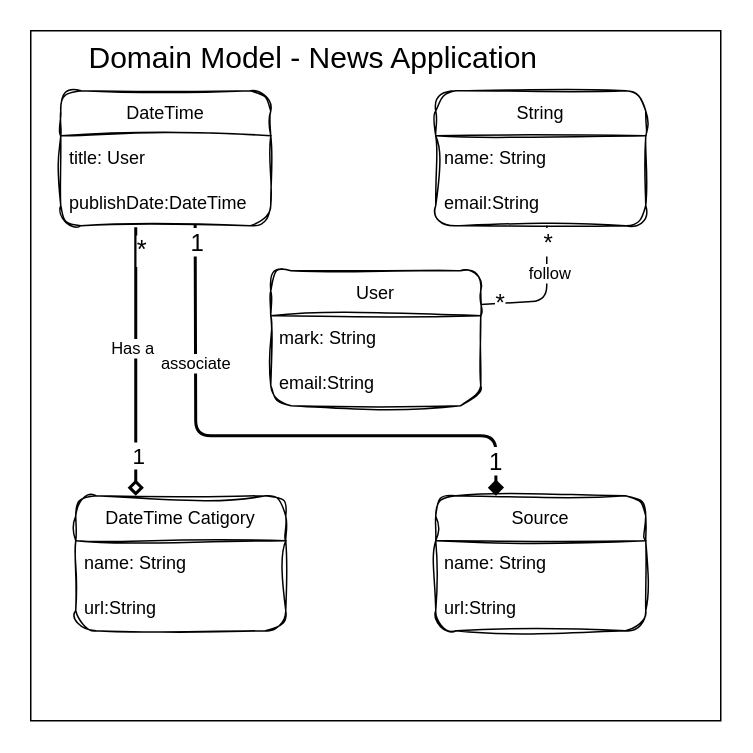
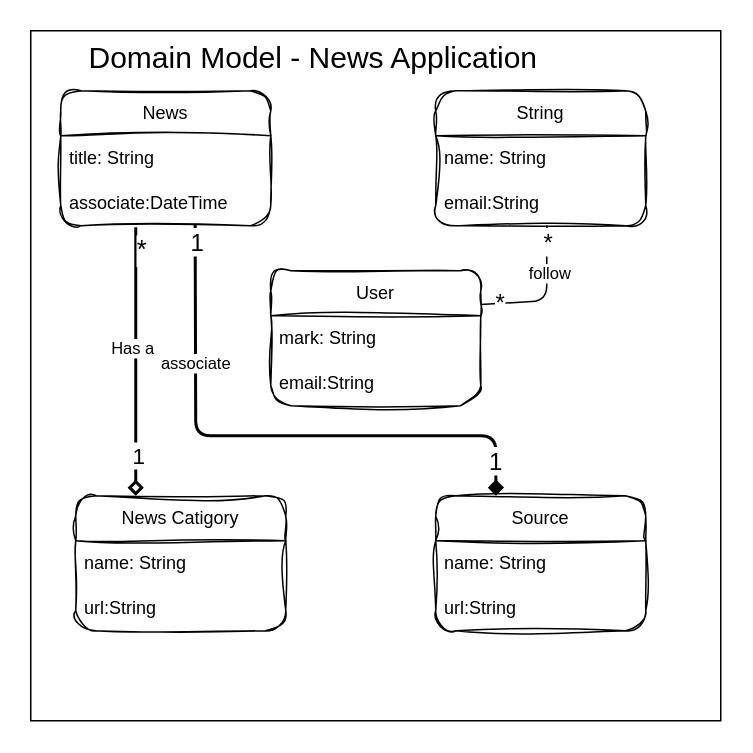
- <mxCell id="7" value="DateTime" style="swimlane;fontStyle=0;childLayout=stackLayout;horizontal=1;startSize=30;horizontalStack=0;resizeParent=1;resizeParentMax=0;resizeLast=0;collapsible=1;marginBottom=0;whiteSpace=wrap;html=1;rounded=1;sketch=1;curveFitting=1;jiggle=2;" parent="1" vertex="1"><mxGeometry x="40" y="60" width="140" height="90" as="geometry" /></mxCell>
+ <mxCell id="7" value="News" style="swimlane;fontStyle=0;childLayout=stackLayout;horizontal=1;startSize=30;horizontalStack=0;resizeParent=1;resizeParentMax=0;resizeLast=0;collapsible=1;marginBottom=0;whiteSpace=wrap;html=1;rounded=1;sketch=1;curveFitting=1;jiggle=2;" parent="1" vertex="1"><mxGeometry x="40" y="60" width="140" height="90" as="geometry" /></mxCell>
- <mxCell id="8" value="title: User" style="text;strokeColor=none;fillColor=none;align=left;verticalAlign=middle;spacingLeft=4;spacingRight=4;overflow=hidden;points=[[0,0.5],[1,0.5]];portConstraint=eastwest;rotatable=0;whiteSpace=wrap;html=1;rounded=1;sketch=1;curveFitting=1;jiggle=2;" parent="7" vertex="1"><mxGeometry y="30" width="140" height="30" as="geometry" /></mxCell>
+ <mxCell id="8" value="title: String" style="text;strokeColor=none;fillColor=none;align=left;verticalAlign=middle;spacingLeft=4;spacingRight=4;overflow=hidden;points=[[0,0.5],[1,0.5]];portConstraint=eastwest;rotatable=0;whiteSpace=wrap;html=1;rounded=1;sketch=1;curveFitting=1;jiggle=2;" parent="7" vertex="1"><mxGeometry y="30" width="140" height="30" as="geometry" /></mxCell>
- <mxCell id="9" value="publishDate:DateTime" style="text;strokeColor=none;fillColor=none;align=left;verticalAlign=middle;spacingLeft=4;spacingRight=4;overflow=hidden;points=[[0,0.5],[1,0.5]];portConstraint=eastwest;rotatable=0;whiteSpace=wrap;html=1;rounded=1;sketch=1;curveFitting=1;jiggle=2;" parent="7" vertex="1"><mxGeometry y="60" width="140" height="30" as="geometry" /></mxCell>
+ <mxCell id="9" value="associate:DateTime" style="text;strokeColor=none;fillColor=none;align=left;verticalAlign=middle;spacingLeft=4;spacingRight=4;overflow=hidden;points=[[0,0.5],[1,0.5]];portConstraint=eastwest;rotatable=0;whiteSpace=wrap;html=1;rounded=1;sketch=1;curveFitting=1;jiggle=2;" parent="7" vertex="1"><mxGeometry y="60" width="140" height="30" as="geometry" /></mxCell>
- <mxCell id="19" value="DateTime Catigory" style="swimlane;fontStyle=0;childLayout=stackLayout;horizontal=1;startSize=30;horizontalStack=0;resizeParent=1;resizeParentMax=0;resizeLast=0;collapsible=1;marginBottom=0;whiteSpace=wrap;html=1;rounded=1;sketch=1;curveFitting=1;jiggle=2;" parent="1" vertex="1"><mxGeometry x="50" y="330" width="140" height="90" as="geometry" /></mxCell>
+ <mxCell id="19" value="News Catigory" style="swimlane;fontStyle=0;childLayout=stackLayout;horizontal=1;startSize=30;horizontalStack=0;resizeParent=1;resizeParentMax=0;resizeLast=0;collapsible=1;marginBottom=0;whiteSpace=wrap;html=1;rounded=1;sketch=1;curveFitting=1;jiggle=2;" parent="1" vertex="1"><mxGeometry x="50" y="330" width="140" height="90" as="geometry" /></mxCell>
